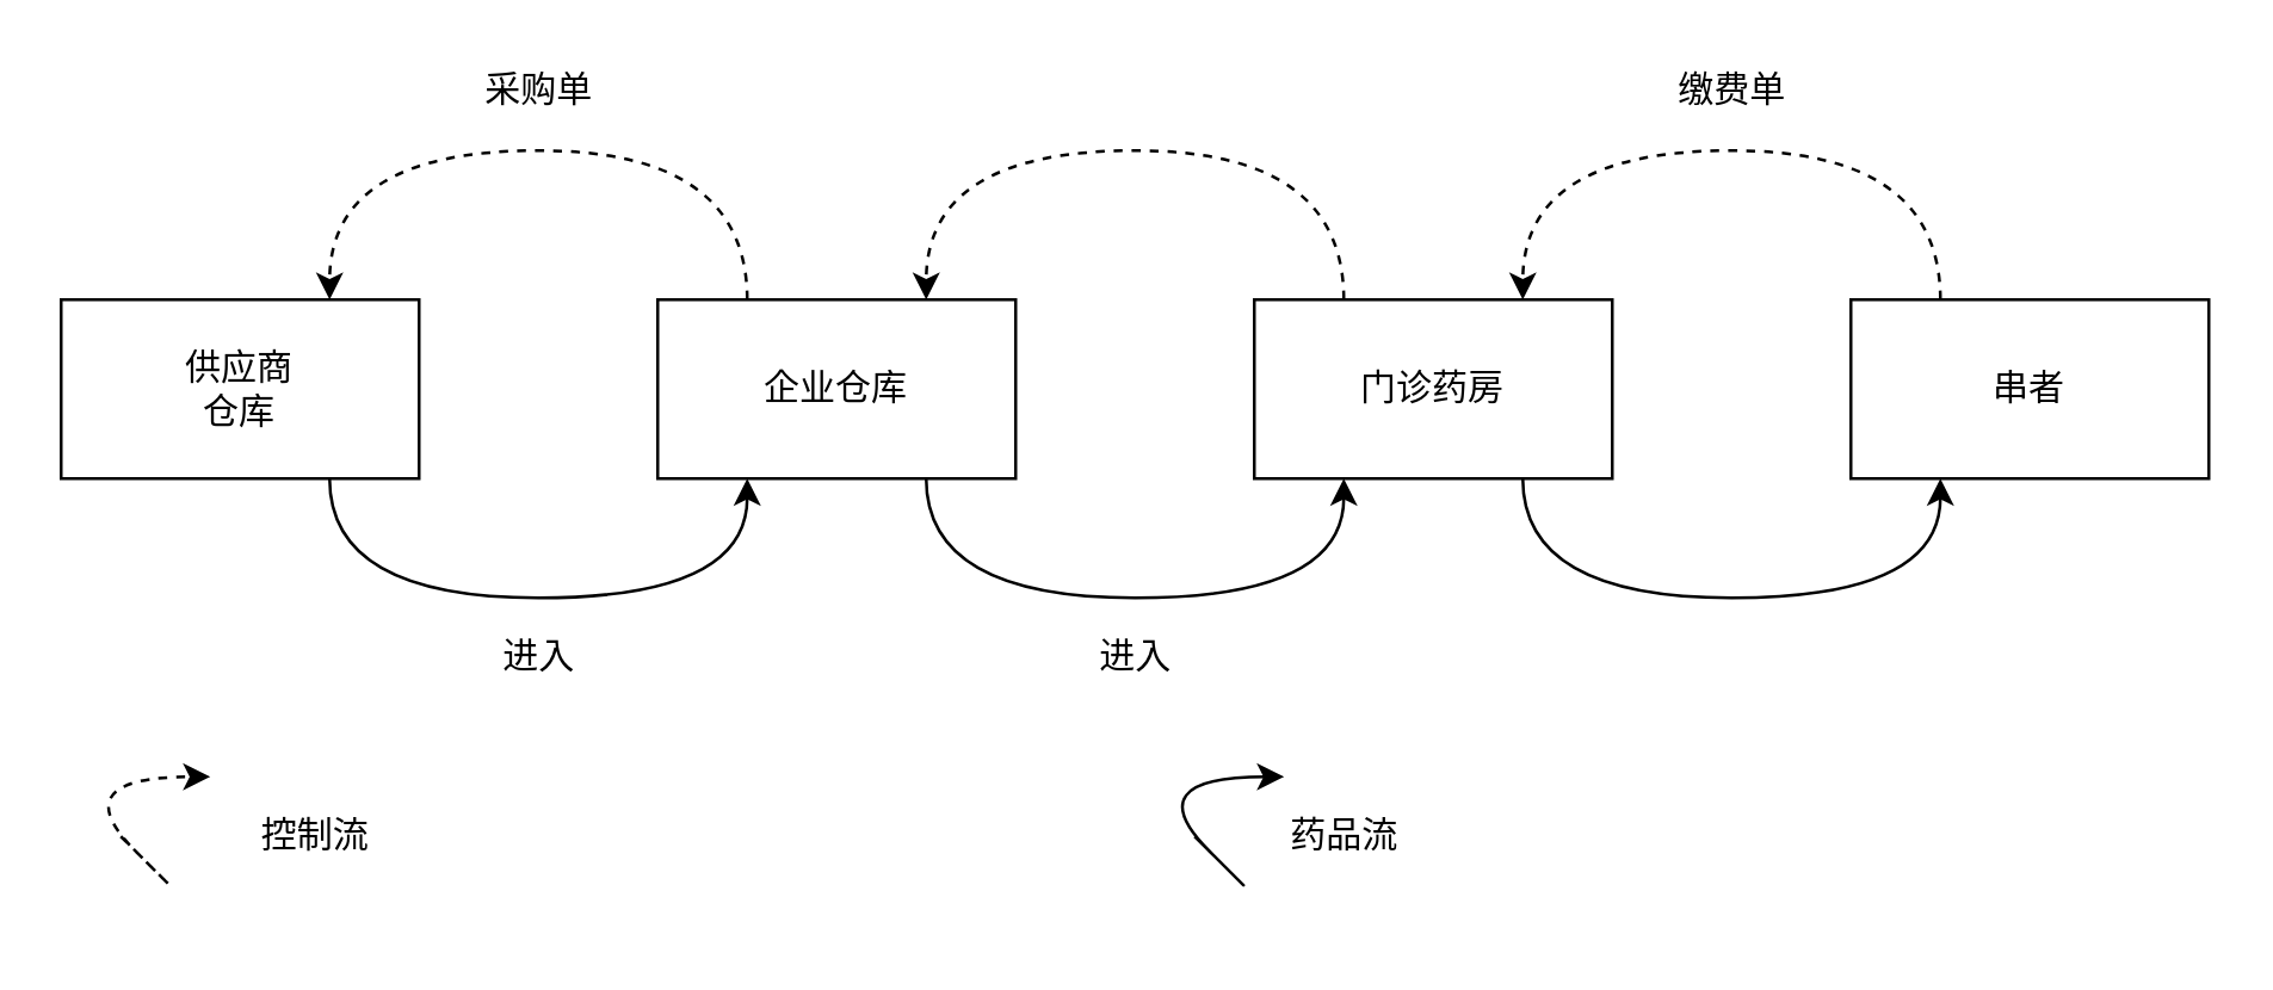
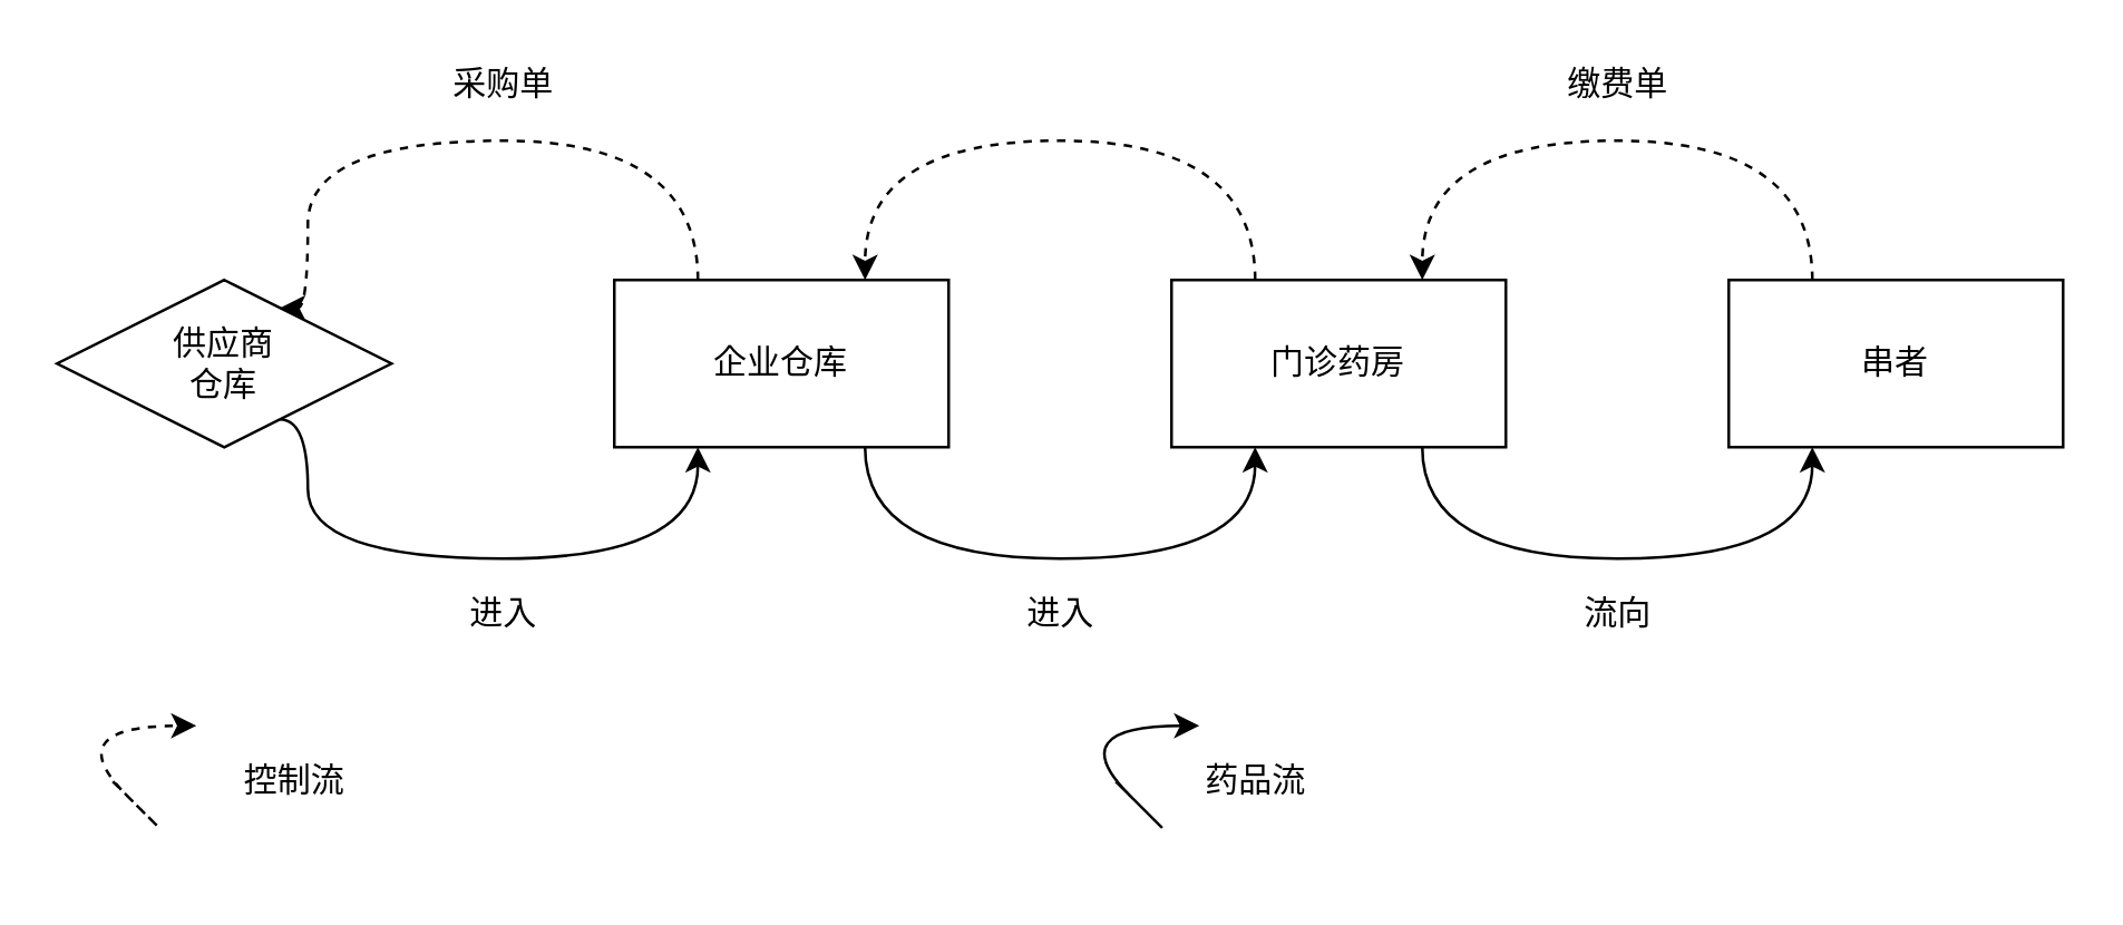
- <mxCell id="2" value="供应商&lt;br&gt;仓库" style="rounded=0;whiteSpace=wrap;html=1;" vertex="1" parent="1"><mxGeometry x="20" y="100" width="120" height="60" as="geometry" /></mxCell>
+ <mxCell id="2" value="供应商&lt;br&gt;仓库" style="rhombus;whiteSpace=wrap;html=1;" vertex="1" parent="1"><mxGeometry x="20" y="100" width="120" height="60" as="geometry" /></mxCell>
+ <mxCell id="16" value="流向" style="text;html=1;align=center;verticalAlign=middle;resizable=0;points=[];autosize=1;strokeColor=none;fillColor=none;" vertex="1" parent="1"><mxGeometry x="560" y="210" width="40" height="20" as="geometry" /></mxCell>
